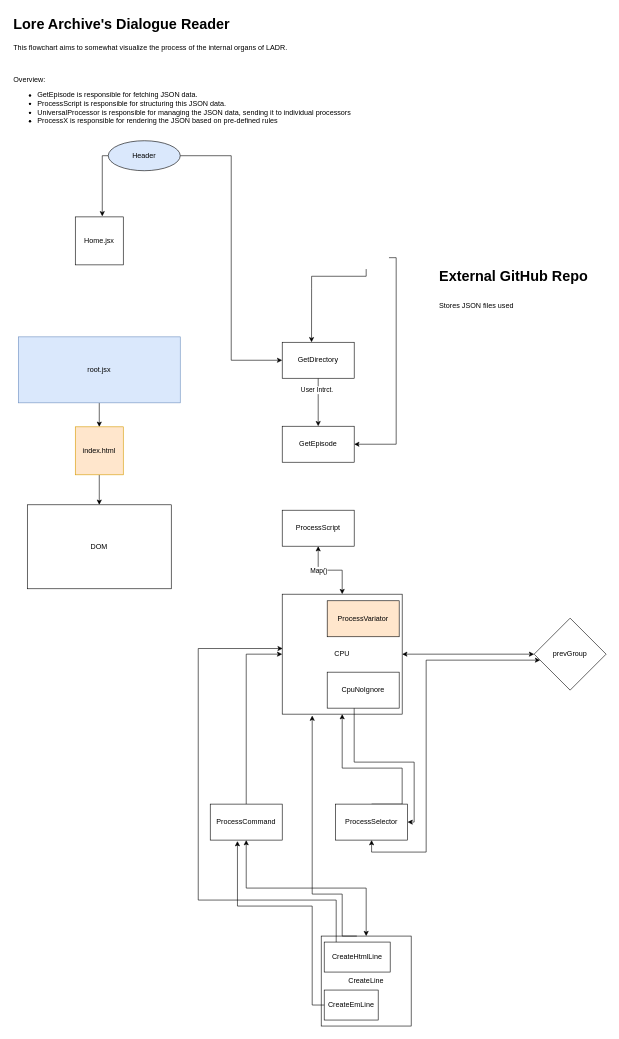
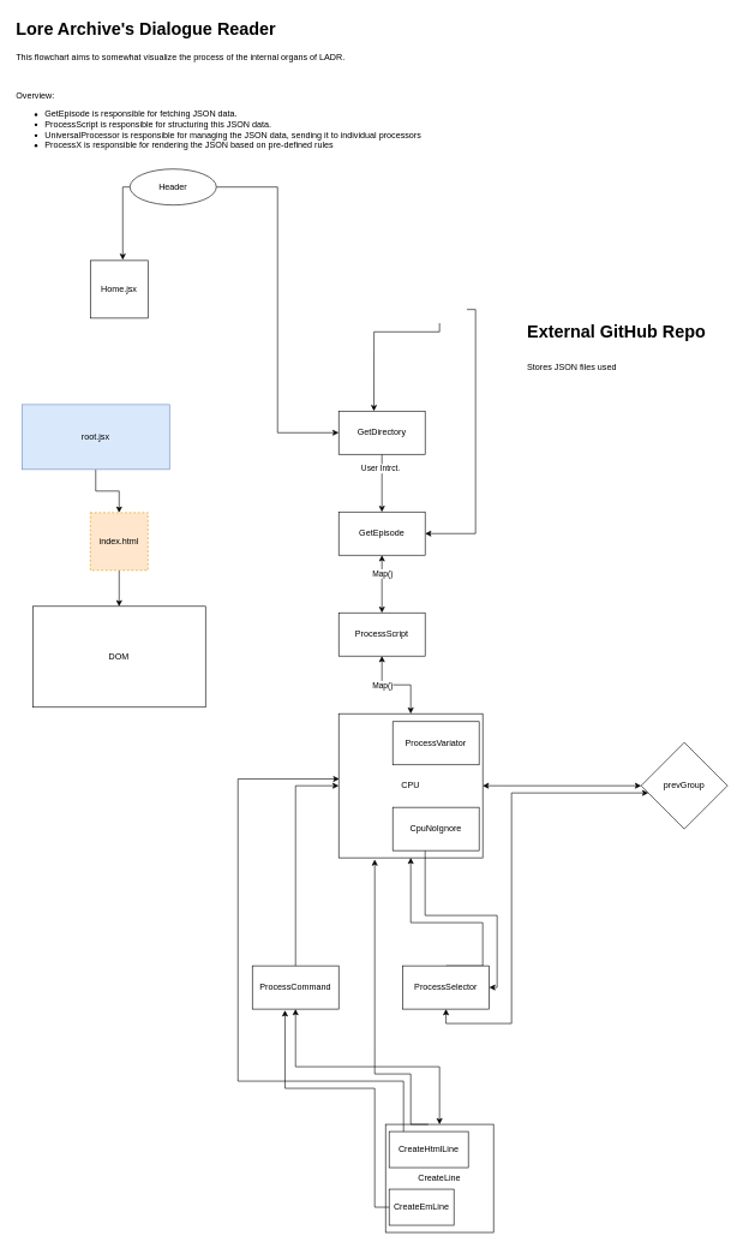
- <mxCell id="24" value="Header" style="ellipse;whiteSpace=wrap;html=1;fillColor=#dae8fc;" vertex="1" parent="1"><mxGeometry x="180" y="234" width="120" height="50" as="geometry" /></mxCell>
+ <mxCell id="24" value="Header" style="ellipse;whiteSpace=wrap;html=1;" vertex="1" parent="1"><mxGeometry x="180" y="234" width="120" height="50" as="geometry" /></mxCell>
- <mxCell id="7" value="root.jsx" style="rounded=0;whiteSpace=wrap;html=1;fillColor=#dae8fc;strokeColor=#6c8ebf;" parent="1" vertex="1"><mxGeometry x="30" y="561" width="270" height="110" as="geometry" /></mxCell>
+ <mxCell id="7" value="root.jsx" style="rounded=0;whiteSpace=wrap;html=1;fillColor=#dae8fc;strokeColor=#6c8ebf;" parent="1" vertex="1"><mxGeometry x="30" y="561" width="205" height="90" as="geometry" /></mxCell>
- <mxCell id="5" value="index.html" style="whiteSpace=wrap;html=1;aspect=fixed;fillColor=#ffe6cc;strokeColor=#d79b00;" parent="1" vertex="1"><mxGeometry x="125" y="711" width="80" height="80" as="geometry" /></mxCell>
+ <mxCell id="5" value="index.html" style="whiteSpace=wrap;html=1;aspect=fixed;fillColor=#ffe6cc;strokeColor=#d79b00;dashed=1;" parent="1" vertex="1"><mxGeometry x="125" y="711" width="80" height="80" as="geometry" /></mxCell>
+ <mxCell id="16" value="" style="edgeStyle=orthogonalEdgeStyle;rounded=0;orthogonalLoop=1;jettySize=auto;html=1;startArrow=classic;startFill=1;" edge="1" parent="1" source="18" target="21"><mxGeometry relative="1" as="geometry" /></mxCell>
+ <mxCell id="17" value="Map()" style="edgeLabel;html=1;align=center;verticalAlign=middle;resizable=0;points=[];" vertex="1" connectable="0" parent="16"><mxGeometry x="-0.667" y="-1" relative="1" as="geometry"><mxPoint x="1" y="12" as="offset" /></mxGeometry></mxCell>
- <mxCell id="28" value="ProcessVariator" style="whiteSpace=wrap;html=1;rounded=0;fillColor=#ffe6cc;" vertex="1" parent="1"><mxGeometry x="545" y="1001" width="120" height="60" as="geometry" /></mxCell>
+ <mxCell id="28" value="ProcessVariator" style="whiteSpace=wrap;html=1;rounded=0;" vertex="1" parent="1"><mxGeometry x="545" y="1001" width="120" height="60" as="geometry" /></mxCell>
